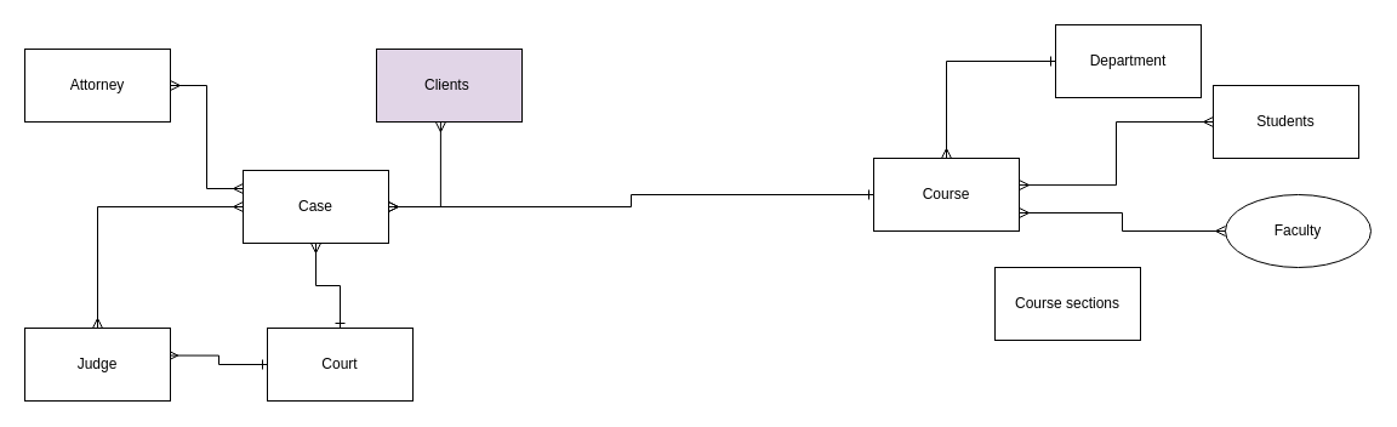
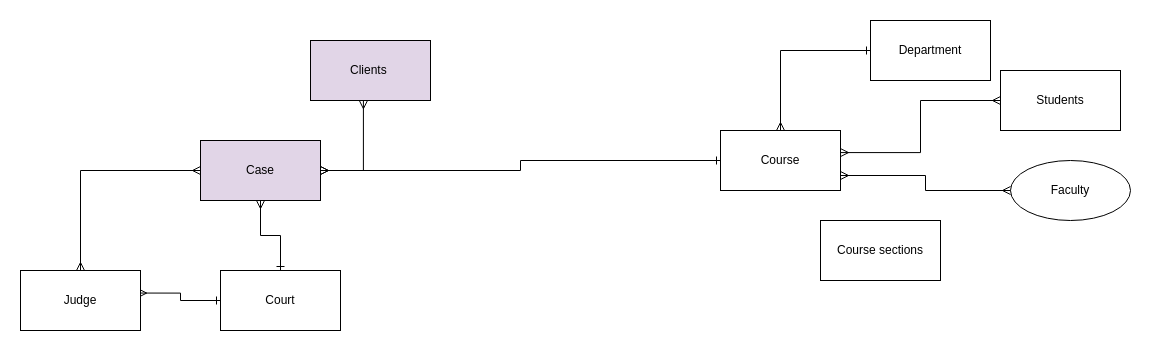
- <mxCell id="15" value="Attorney" style="rounded=0;whiteSpace=wrap;html=1;" vertex="1" parent="1"><mxGeometry x="20" y="40" width="120" height="60" as="geometry" /></mxCell>
- <mxCell id="14" style="edgeStyle=orthogonalEdgeStyle;rounded=0;orthogonalLoop=1;jettySize=auto;html=1;entryX=0;entryY=0.25;entryDx=0;entryDy=0;startArrow=ERmany;startFill=0;endArrow=ERmany;endFill=0;" edge="1" parent="1" source="15" target="20"><mxGeometry relative="1" as="geometry" /></mxCell>
- <mxCell id="20" value="Case" style="rounded=0;whiteSpace=wrap;html=1;" vertex="1" parent="1"><mxGeometry x="200" y="140" width="120" height="60" as="geometry" /></mxCell>
+ <mxCell id="20" value="Case" style="rounded=0;whiteSpace=wrap;html=1;fillColor=#e1d5e7;" vertex="1" parent="1"><mxGeometry x="200" y="140" width="120" height="60" as="geometry" /></mxCell>
